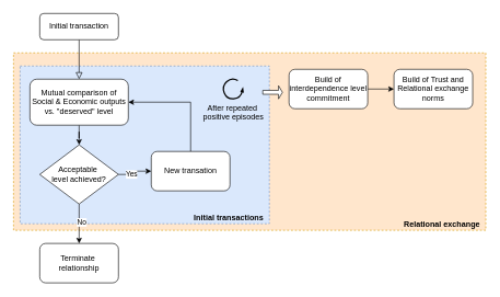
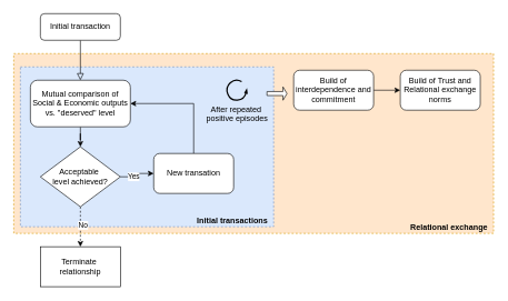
- <mxCell id="18" value="Build of interdependence level commitment" style="rounded=1;whiteSpace=wrap;html=1;" vertex="1" parent="1"><mxGeometry x="440" y="105" width="120" height="60" as="geometry" /></mxCell>
+ <mxCell id="18" value="Build of interdependence and commitment" style="rounded=1;whiteSpace=wrap;html=1;" vertex="1" parent="1"><mxGeometry x="440" y="105" width="120" height="60" as="geometry" /></mxCell>
- <mxCell id="10" style="edgeStyle=orthogonalEdgeStyle;rounded=0;orthogonalLoop=1;jettySize=auto;html=1;entryX=0.5;entryY=0;entryDx=0;entryDy=0;" edge="1" parent="1" source="12" target="13"><mxGeometry relative="1" as="geometry" /></mxCell>
+ <mxCell id="10" style="edgeStyle=orthogonalEdgeStyle;rounded=0;orthogonalLoop=1;jettySize=auto;html=1;entryX=0.5;entryY=0;entryDx=0;entryDy=0;dashed=1;" edge="1" parent="1" source="12" target="13"><mxGeometry relative="1" as="geometry" /></mxCell>
- <mxCell id="13" value="Terminate&amp;nbsp;&lt;div&gt;relationship&lt;/div&gt;" style="rounded=1;whiteSpace=wrap;html=1;" vertex="1" parent="1"><mxGeometry x="60" y="370" width="120" height="60" as="geometry" /></mxCell>
+ <mxCell id="13" value="Terminate&amp;nbsp;&lt;div&gt;relationship&lt;/div&gt;" style="whiteSpace=wrap;html=1;rounded=0;" vertex="1" parent="1"><mxGeometry x="60" y="370" width="120" height="60" as="geometry" /></mxCell>
